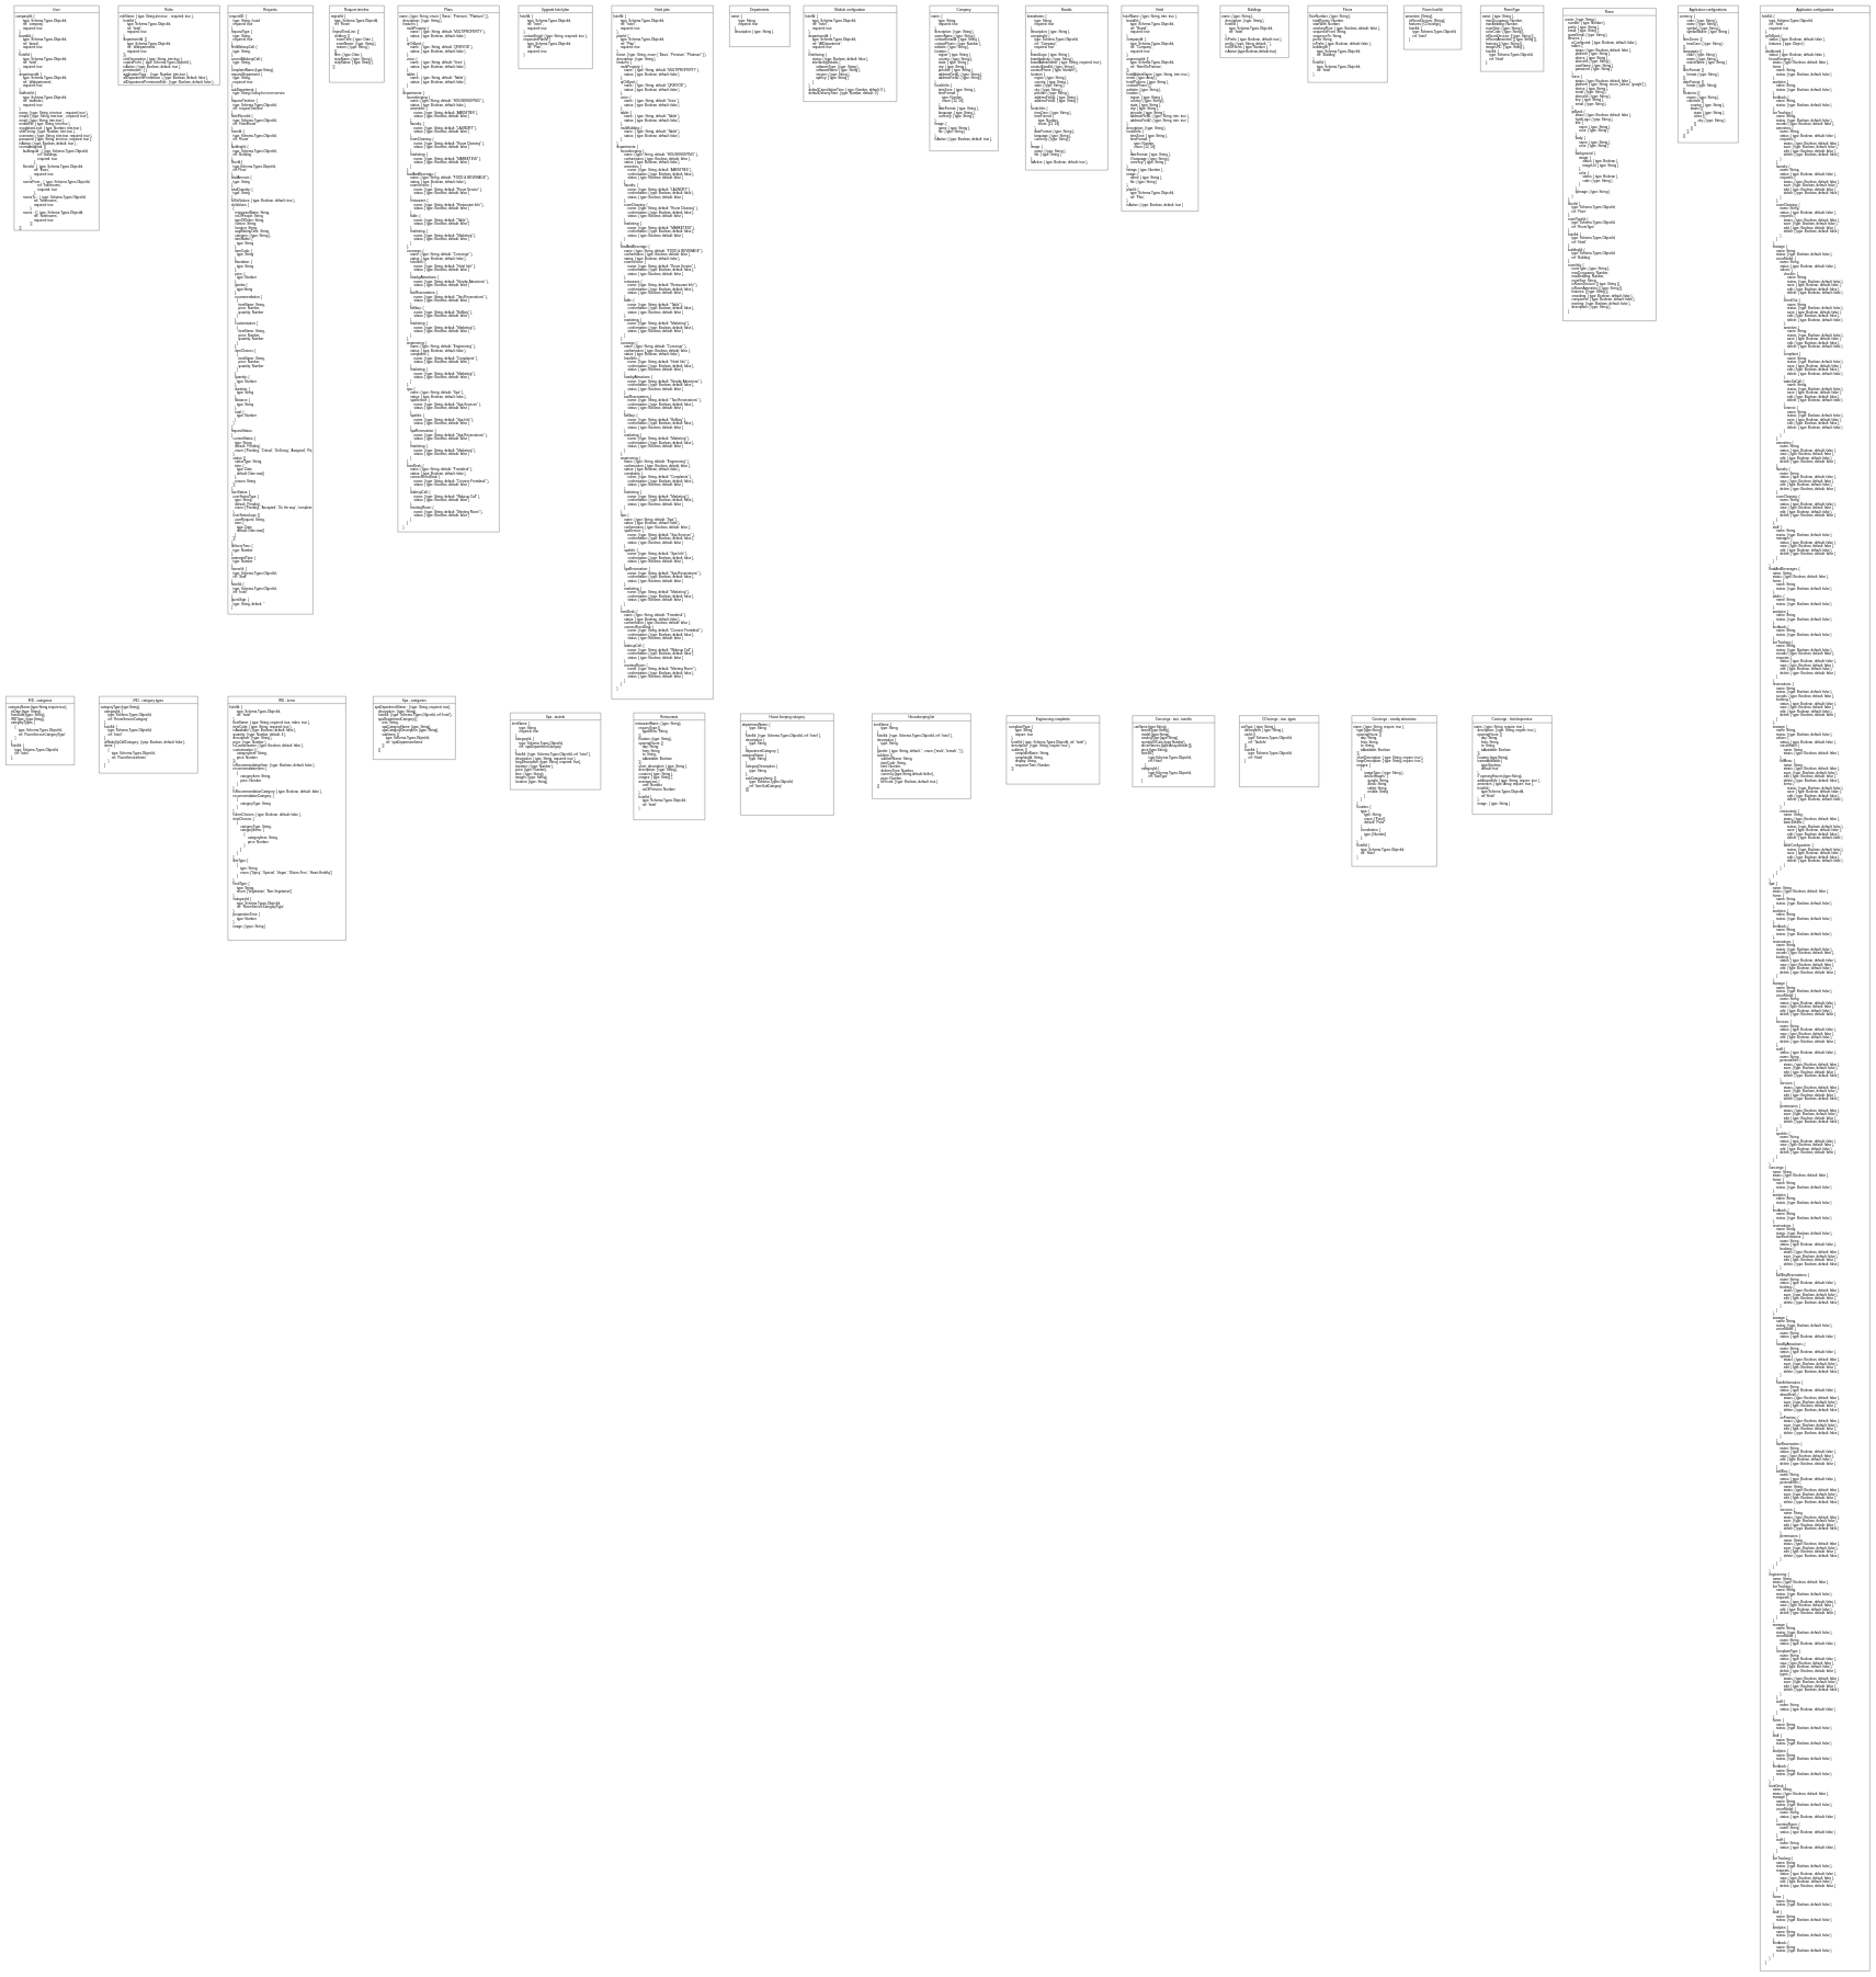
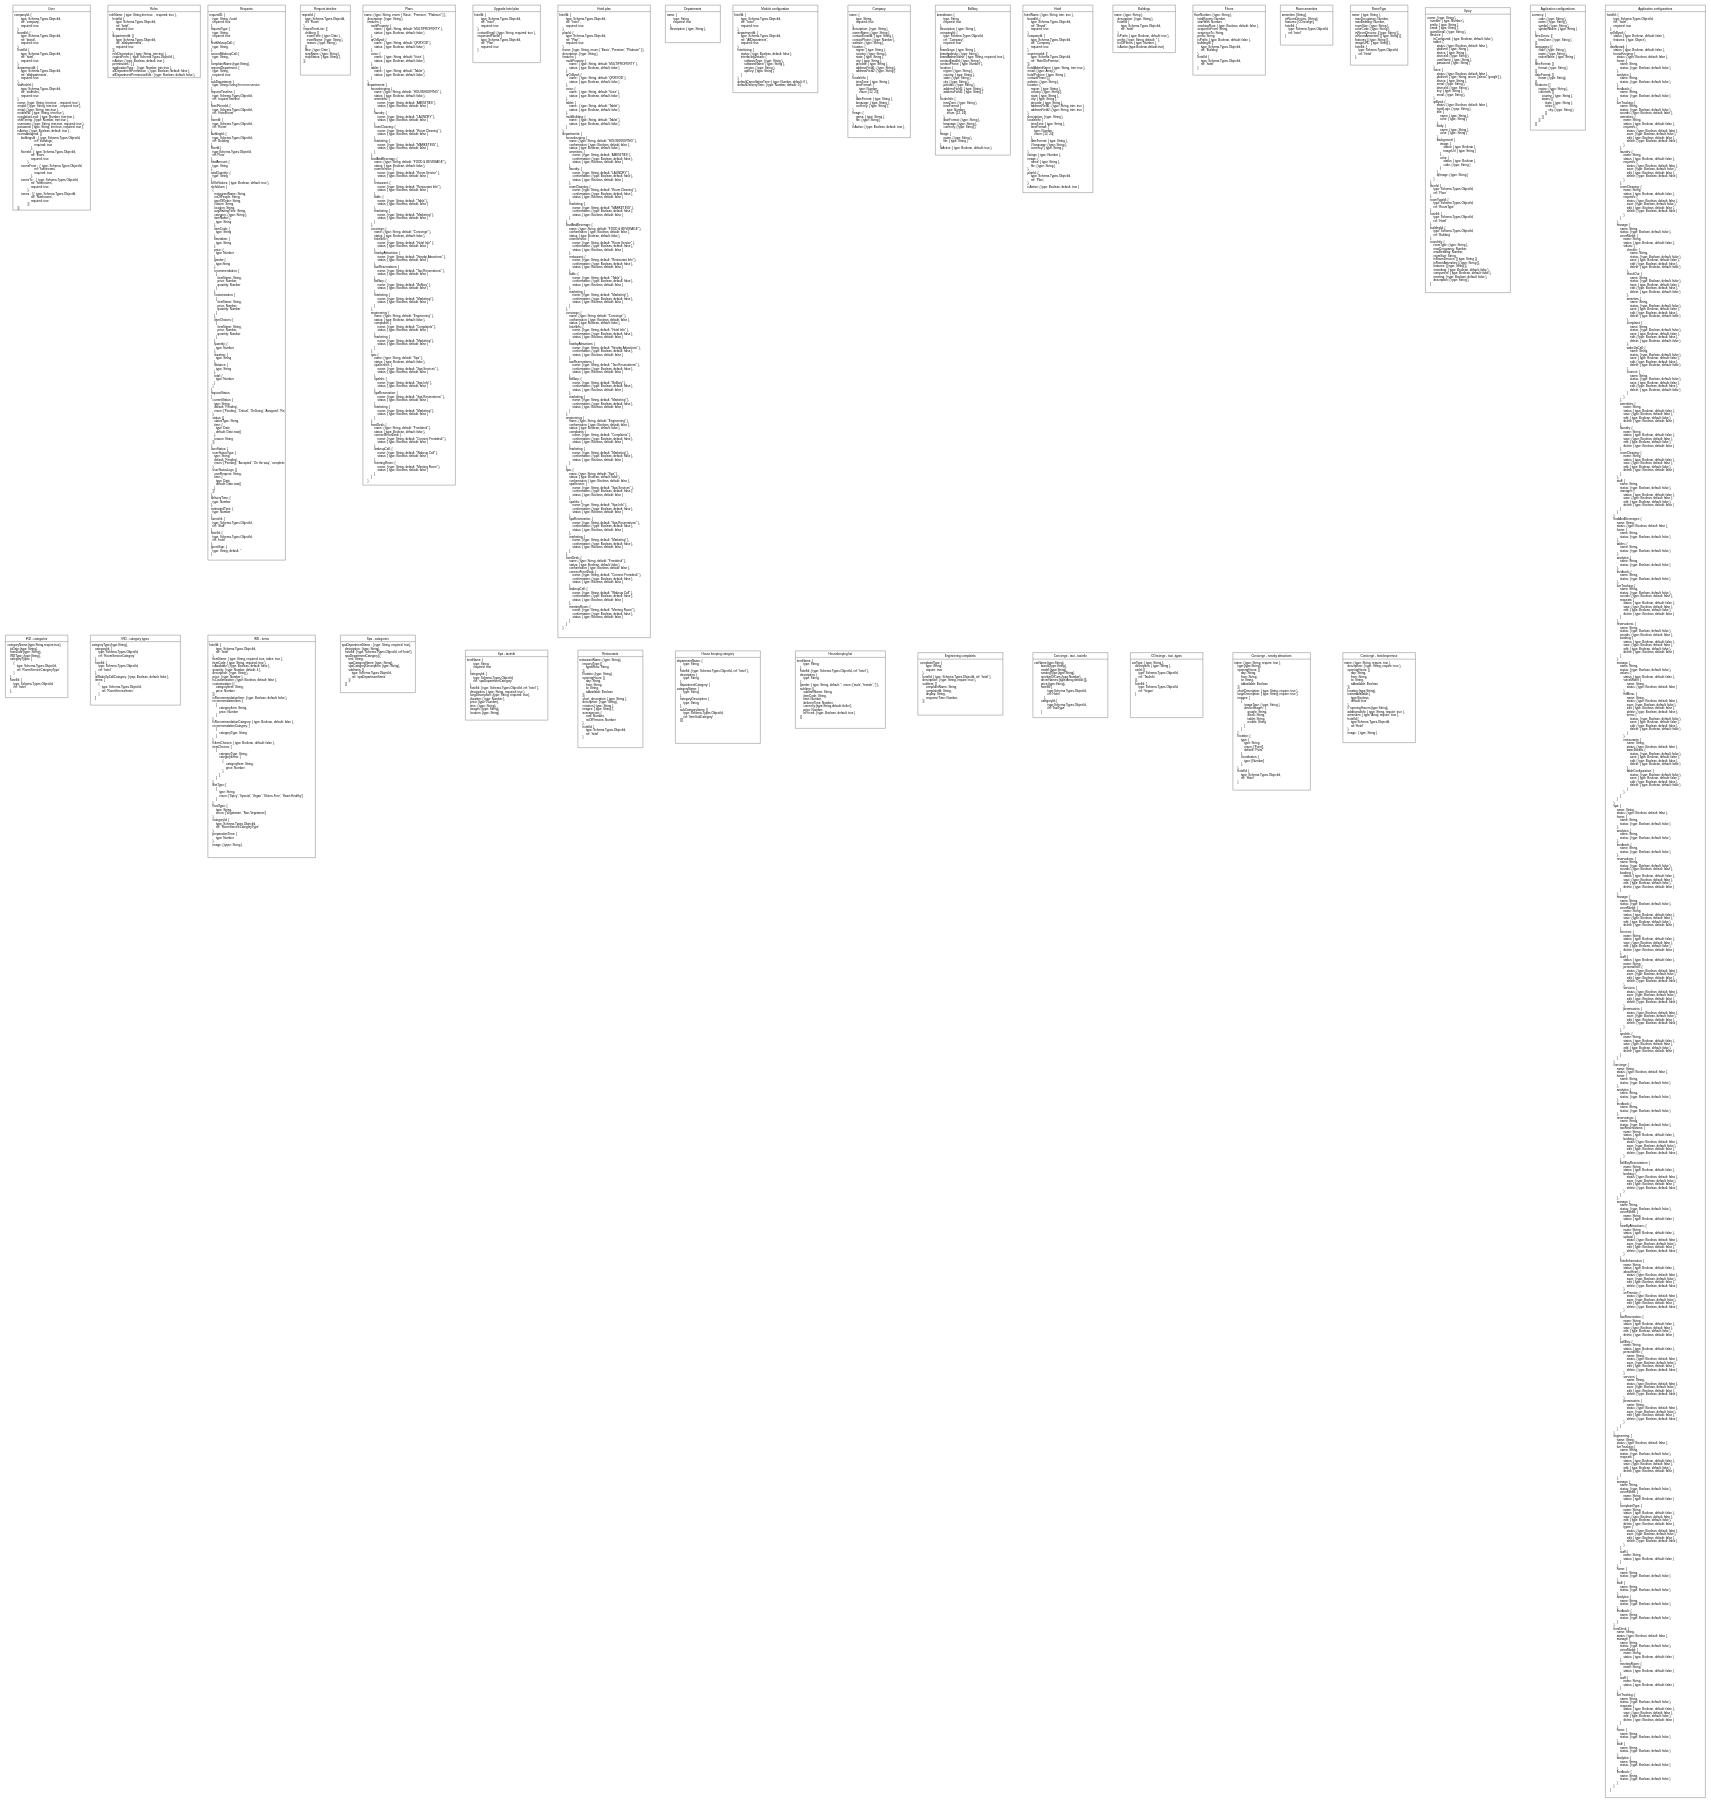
- <mxCell id="22" value="Brands" style="swimlane;fontStyle=0;childLayout=stackLayout;horizontal=1;startSize=26;fillColor=none;horizontalStack=0;resizeParent=1;resizeParentMax=0;resizeLast=0;collapsible=1;marginBottom=0;" vertex="1" parent="1"><mxGeometry x="3740" y="20" width="300" height="600" as="geometry" /></mxCell>
+ <mxCell id="22" value="Bellboy" style="swimlane;fontStyle=0;childLayout=stackLayout;horizontal=1;startSize=26;fillColor=none;horizontalStack=0;resizeParent=1;resizeParentMax=0;resizeLast=0;collapsible=1;marginBottom=0;" vertex="1" parent="1"><mxGeometry x="3740" y="20" width="300" height="600" as="geometry" /></mxCell>
- <mxCell id="30" value="Room hotelId" style="swimlane;fontStyle=0;childLayout=stackLayout;horizontal=1;startSize=26;fillColor=none;horizontalStack=0;resizeParent=1;resizeParentMax=0;resizeLast=0;collapsible=1;marginBottom=0;" vertex="1" parent="1"><mxGeometry x="5120" y="20" width="210" height="160" as="geometry" /></mxCell>
+ <mxCell id="30" value="Room amenities" style="swimlane;fontStyle=0;childLayout=stackLayout;horizontal=1;startSize=26;fillColor=none;horizontalStack=0;resizeParent=1;resizeParentMax=0;resizeLast=0;collapsible=1;marginBottom=0;" vertex="1" parent="1"><mxGeometry x="5120" y="20" width="210" height="160" as="geometry" /></mxCell>
- <mxCell id="34" value="Room" style="swimlane;fontStyle=0;childLayout=stackLayout;horizontal=1;startSize=26;fillColor=none;horizontalStack=0;resizeParent=1;resizeParentMax=0;resizeLast=0;collapsible=1;marginBottom=0;" vertex="1" parent="1"><mxGeometry x="5700" y="30" width="340" height="1140" as="geometry" /></mxCell>
+ <mxCell id="34" value="Spicy" style="swimlane;fontStyle=0;childLayout=stackLayout;horizontal=1;startSize=26;fillColor=none;horizontalStack=0;resizeParent=1;resizeParentMax=0;resizeLast=0;collapsible=1;marginBottom=0;" vertex="1" parent="1"><mxGeometry x="5700" y="30" width="340" height="1140" as="geometry" /></mxCell>
- <mxCell id="61" value="carType: { type: String },&#10;    description: { type: String },&#10;    carId: [{&#10;        type: Schema.Types.ObjectId,&#10;        ref: 'TaxiInfo'&#10;    }],&#10;    hotelId: {&#10;        type: Schema.Types.ObjectId,&#10;        ref: 'Hotel'&#10;    }" style="text;strokeColor=none;fillColor=none;align=left;verticalAlign=top;spacingLeft=4;spacingRight=4;overflow=hidden;rotatable=0;points=[[0,0.5],[1,0.5]];portConstraint=eastwest;" vertex="1" parent="60"><mxGeometry y="26" width="290" height="234" as="geometry" /></mxCell>
+ <mxCell id="61" value="carType: { type: String },&#10;    description: { type: String },&#10;    carId: [{&#10;        type: Schema.Types.ObjectId,&#10;        ref: 'TaxiInfo'&#10;    }],&#10;    hotelId: {&#10;        type: Schema.Types.ObjectId,&#10;        ref: 'Vegan'&#10;    }" style="text;strokeColor=none;fillColor=none;align=left;verticalAlign=top;spacingLeft=4;spacingRight=4;overflow=hidden;rotatable=0;points=[[0,0.5],[1,0.5]];portConstraint=eastwest;" vertex="1" parent="60"><mxGeometry y="26" width="290" height="234" as="geometry" /></mxCell>
